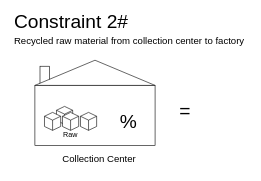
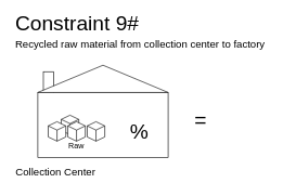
- <mxCell id="11" value="Constraint 2#" style="text;html=1;strokeColor=none;fillColor=none;align=left;verticalAlign=middle;whiteSpace=wrap;rounded=0;fontSize=32;" vertex="1" parent="1"><mxGeometry x="20.75" y="20" width="204.5" height="30" as="geometry" /></mxCell>
+ <mxCell id="11" value="Constraint 9#" style="text;html=1;strokeColor=none;fillColor=none;align=left;verticalAlign=middle;whiteSpace=wrap;rounded=0;fontSize=32;" vertex="1" parent="1"><mxGeometry x="20.75" y="20" width="204.5" height="30" as="geometry" /></mxCell>
- <mxCell id="13" value="Collection Center" style="text;html=1;strokeColor=none;fillColor=none;align=center;verticalAlign=middle;whiteSpace=wrap;rounded=0;fontSize=16;" vertex="1" parent="1"><mxGeometry x="93.5" y="250" width="141.5" height="30" as="geometry" /></mxCell>
+ <mxCell id="13" value="Collection Center" style="text;html=1;strokeColor=none;fillColor=none;align=center;verticalAlign=middle;whiteSpace=wrap;rounded=0;fontSize=16;" vertex="1" parent="1"><mxGeometry x="13.5" y="250" width="141.5" height="30" as="geometry" /></mxCell>
